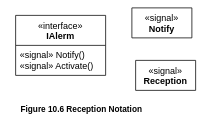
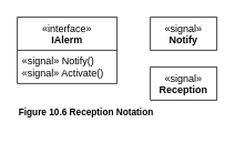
- <mxCell id="4" value="«signal»&lt;br&gt;&lt;b&gt;Notify&lt;/b&gt;" style="swimlane;fontStyle=0;align=center;verticalAlign=top;childLayout=stackLayout;horizontal=1;startSize=80;horizontalStack=0;resizeParent=1;resizeParentMax=0;resizeLast=0;collapsible=0;marginBottom=0;html=1;whiteSpace=wrap;" vertex="1" parent="1"><mxGeometry x="175" y="10" width="80" height="40" as="geometry" /></mxCell>
+ <mxCell id="4" value="«signal»&lt;br&gt;&lt;b&gt;Notify&lt;/b&gt;" style="swimlane;fontStyle=0;align=center;verticalAlign=top;childLayout=stackLayout;horizontal=1;startSize=80;horizontalStack=0;resizeParent=1;resizeParentMax=0;resizeLast=0;collapsible=0;marginBottom=0;html=1;whiteSpace=wrap;" vertex="1" parent="1"><mxGeometry x="180" width="80" height="40" as="geometry" y="20" /></mxCell>
- <mxCell id="6" value="&lt;b&gt;Figure 10.6 Reception Notation&lt;/b&gt;" style="text;html=1;align=left;verticalAlign=middle;resizable=0;points=[];autosize=1;strokeColor=none;fillColor=none;fontSize=11;fontFamily=Helvetica;fontColor=default;" vertex="1" parent="1"><mxGeometry x="25" y="130" width="190" height="30" as="geometry" /></mxCell>
+ <mxCell id="6" value="&lt;b&gt;Figure 10.6 Reception Notation&lt;/b&gt;" style="text;html=1;align=left;verticalAlign=middle;resizable=0;points=[];autosize=1;strokeColor=none;fillColor=none;fontSize=11;fontFamily=Helvetica;fontColor=default;" vertex="1" parent="1"><mxGeometry y="120" width="190" height="30" as="geometry" x="20" /></mxCell>
